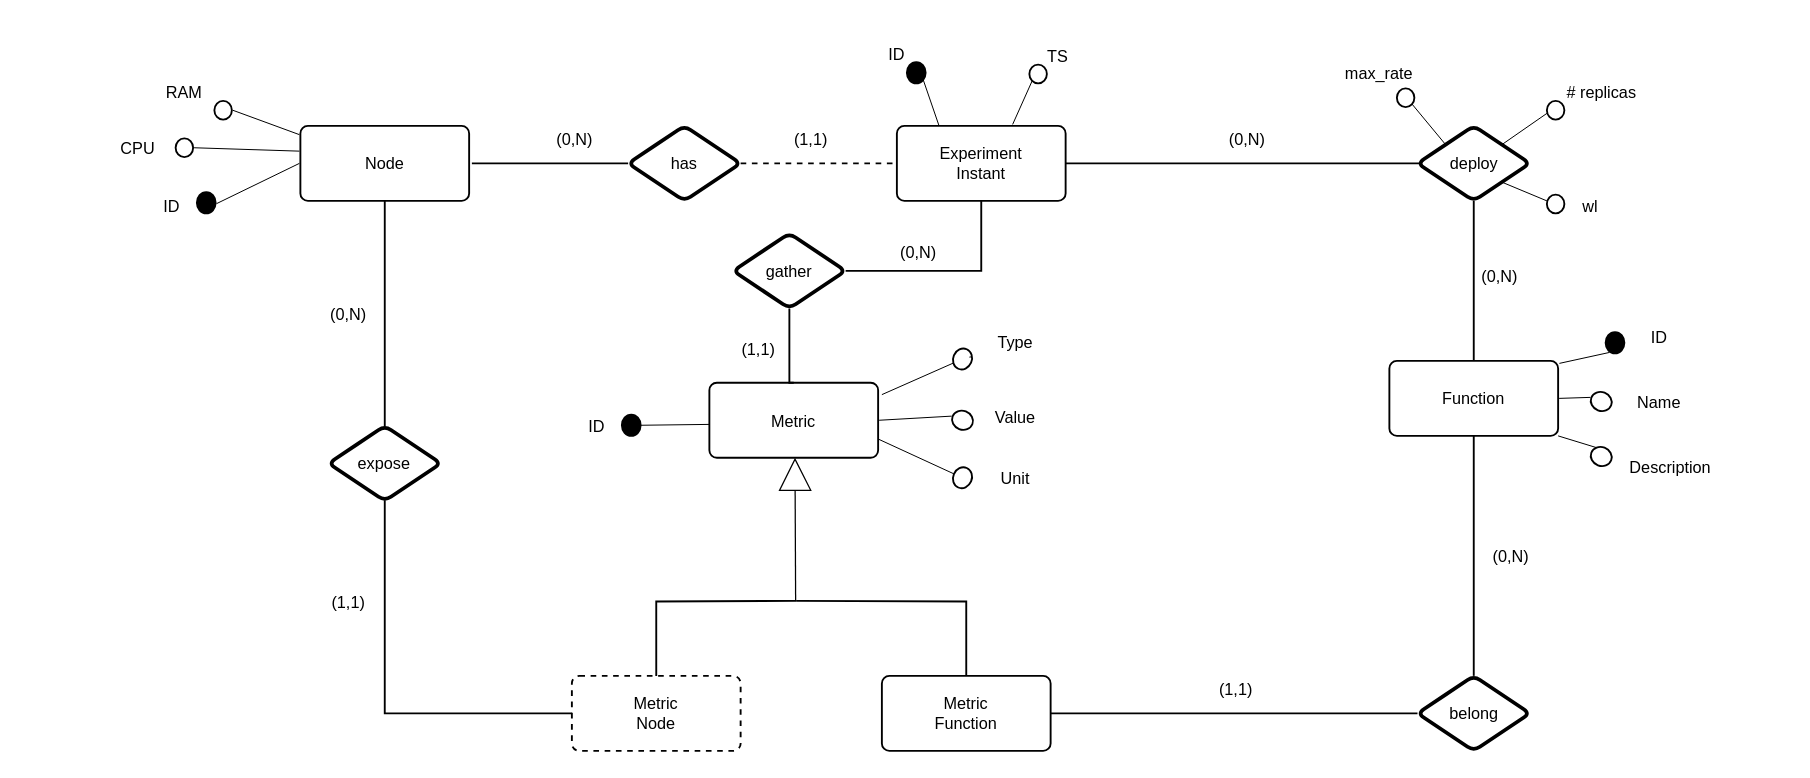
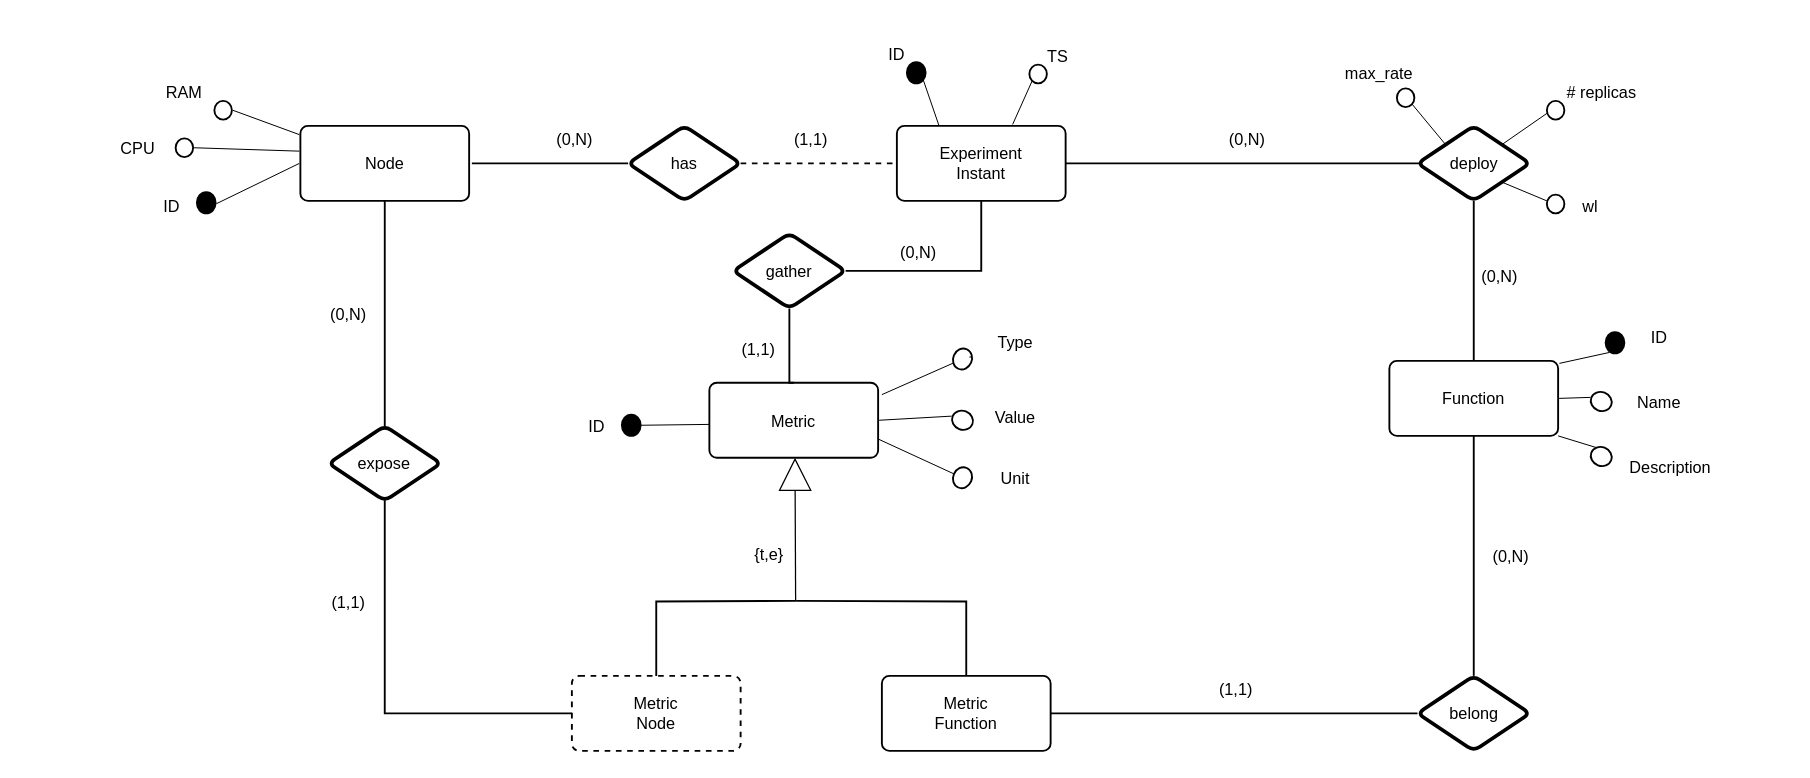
+ <mxCell id="83" value="{t,e}" style="html=1;overflow=block;blockSpacing=1;whiteSpace=wrap;strokeColor=none;fillColor=none;whiteSpace=wrap;fontSize=13;fontColor=#000000;spacing=0;strokeWidth=1.5;" vertex="1" parent="1"><mxGeometry x="525" y="420" width="180" height="45" as="geometry" /></mxCell>
